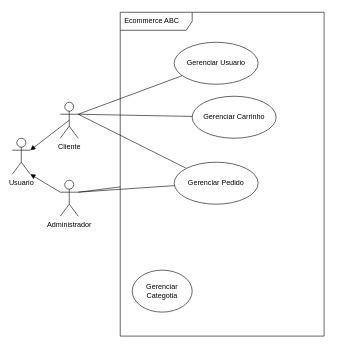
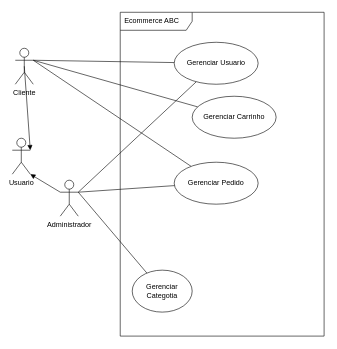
- <mxCell id="7" value="Cliente" style="shape=umlActor;verticalLabelPosition=bottom;verticalAlign=top;html=1;" parent="1" vertex="1"><mxGeometry x="100" y="170" width="30" height="60" as="geometry" /></mxCell>
+ <mxCell id="7" value="Cliente" style="shape=umlActor;verticalLabelPosition=bottom;verticalAlign=top;html=1;" parent="1" vertex="1"><mxGeometry x="25" y="80" width="30" height="60" as="geometry" /></mxCell>
+ <mxCell id="11" style="edgeStyle=none;html=1;exitX=1;exitY=0.333;exitDx=0;exitDy=0;exitPerimeter=0;endArrow=none;endFill=0;" parent="1" source="12" target="17" edge="1"><mxGeometry relative="1" as="geometry" /></mxCell>
- <mxCell id="9" style="edgeStyle=none;html=1;exitX=1;exitY=0.333;exitDx=0;exitDy=0;exitPerimeter=0;endArrow=none;endFill=0;" parent="1" source="12" target="2" edge="1"><mxGeometry relative="1" as="geometry" /></mxCell>
+ <mxCell id="9" style="edgeStyle=none;html=1;exitX=1;exitY=0.333;exitDx=0;exitDy=0;exitPerimeter=0;endArrow=none;endFill=0;" parent="1" source="12" target="14" edge="1"><mxGeometry relative="1" as="geometry" /></mxCell>
